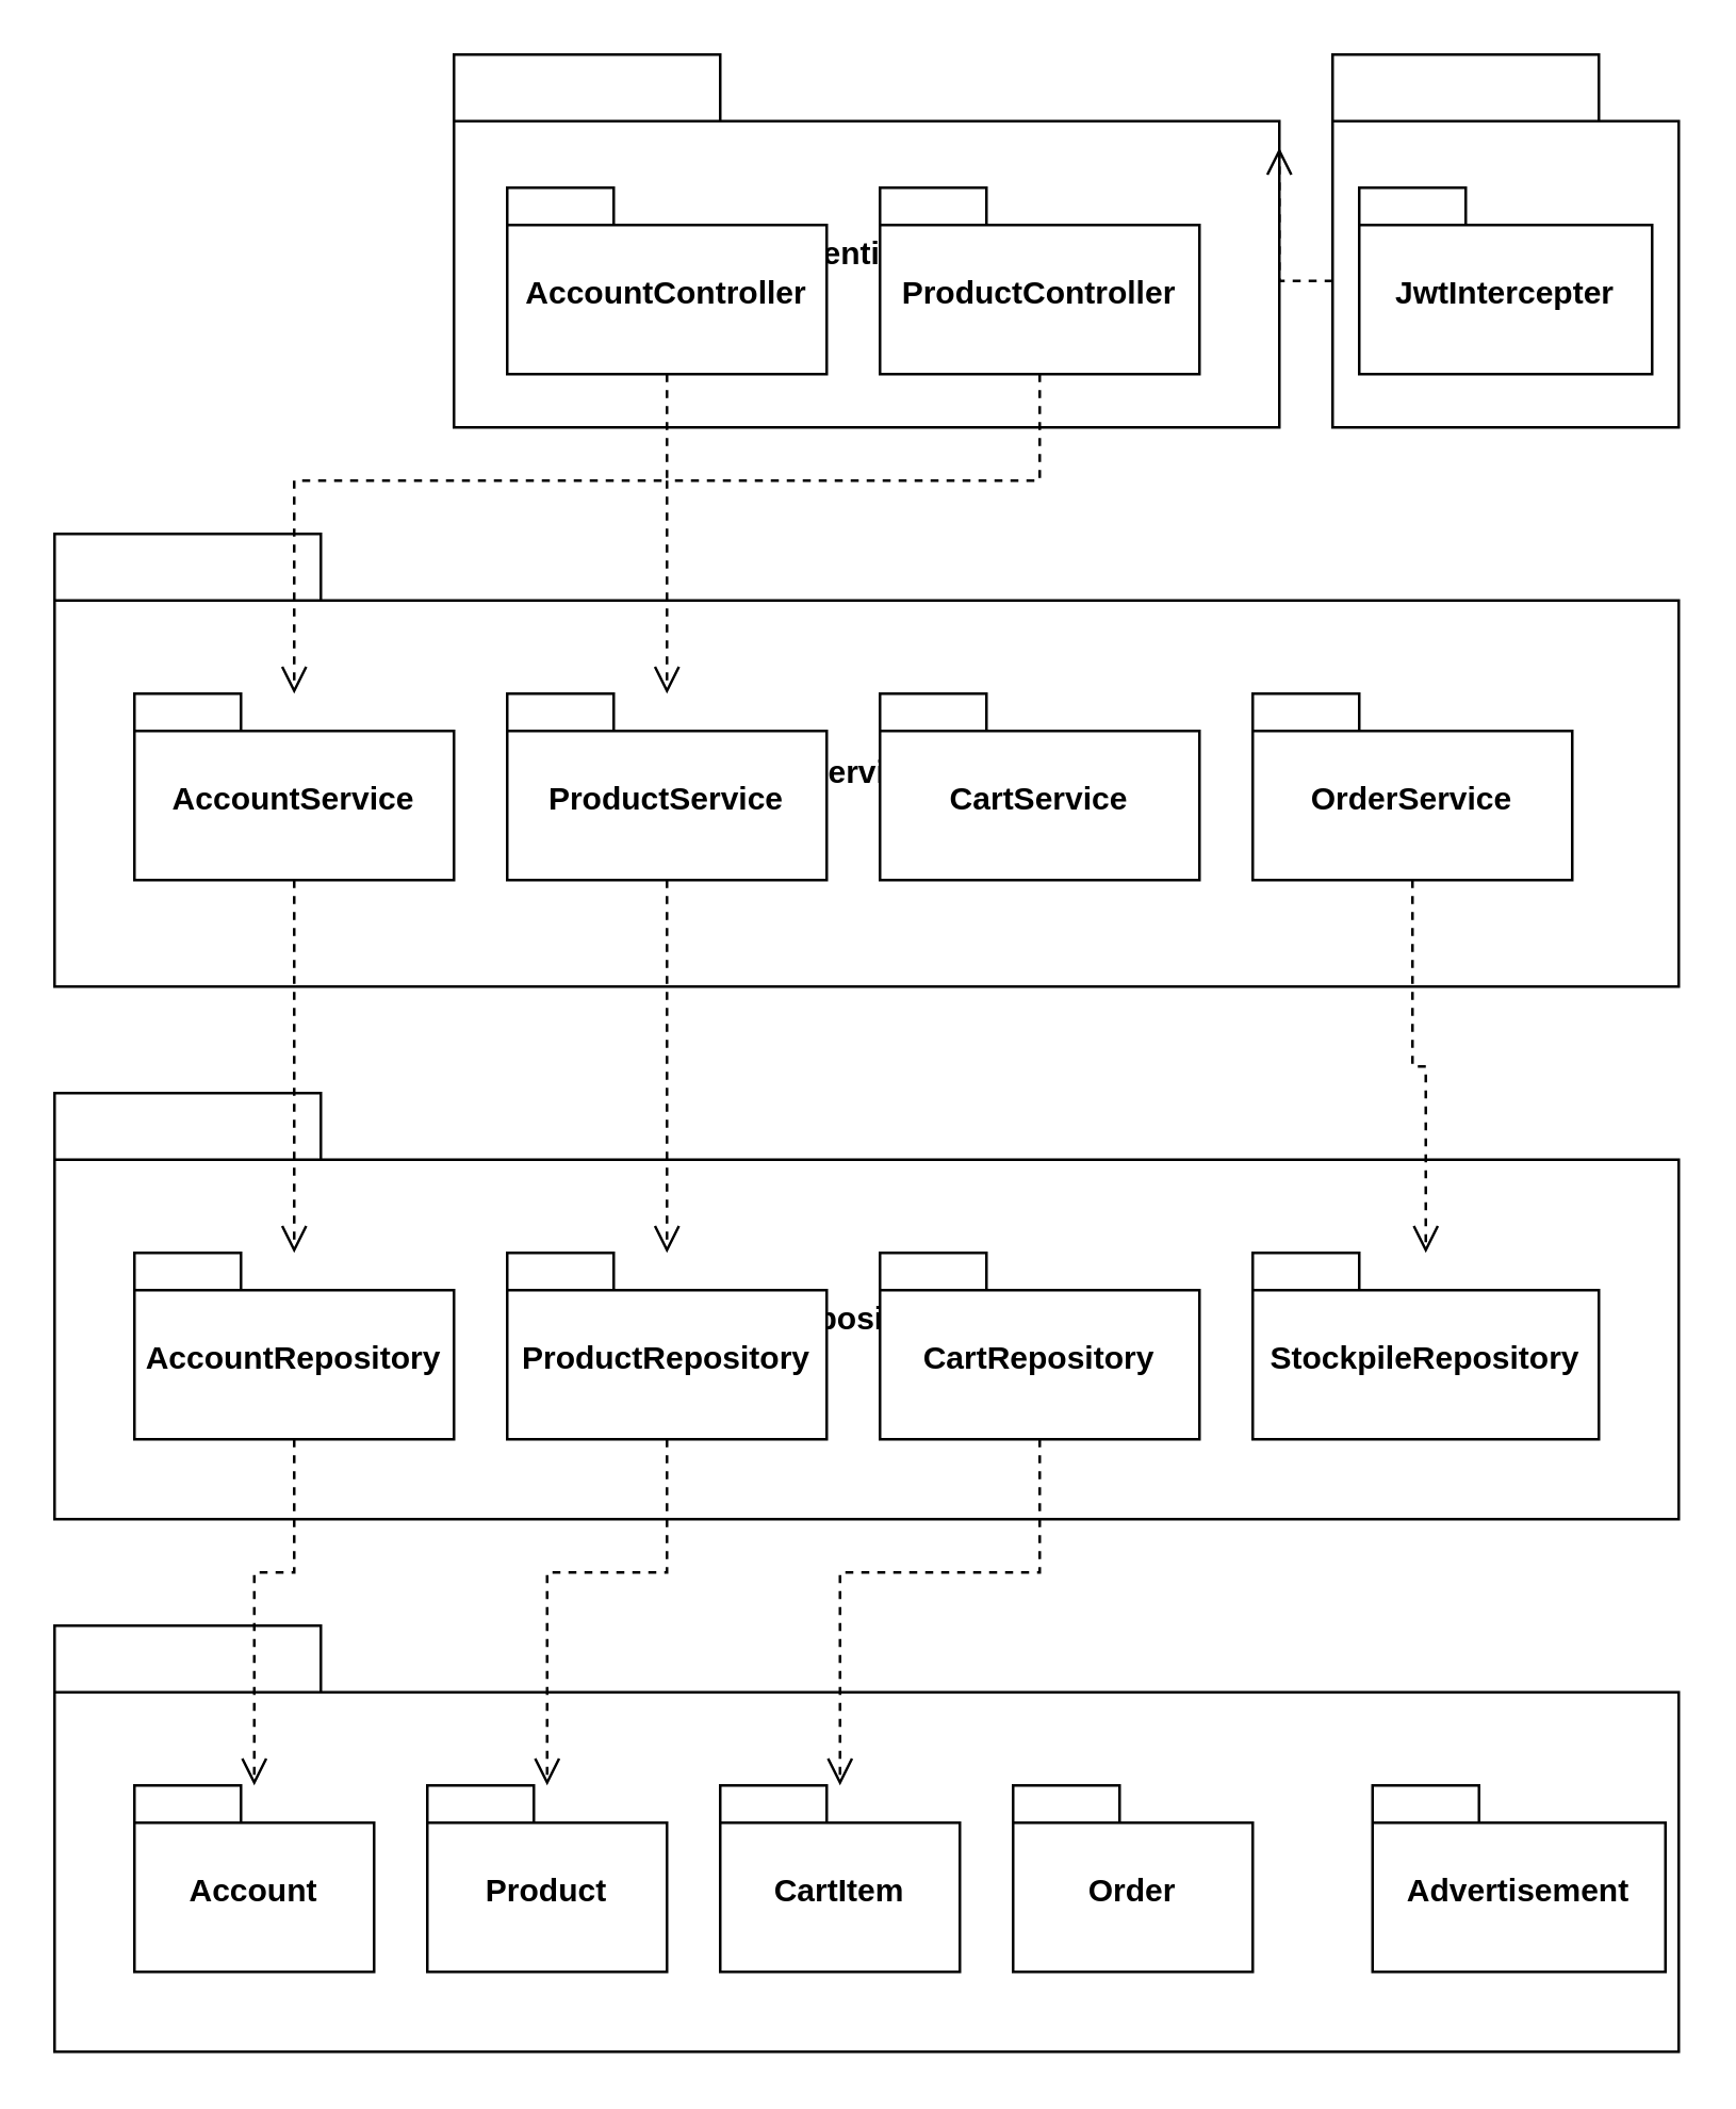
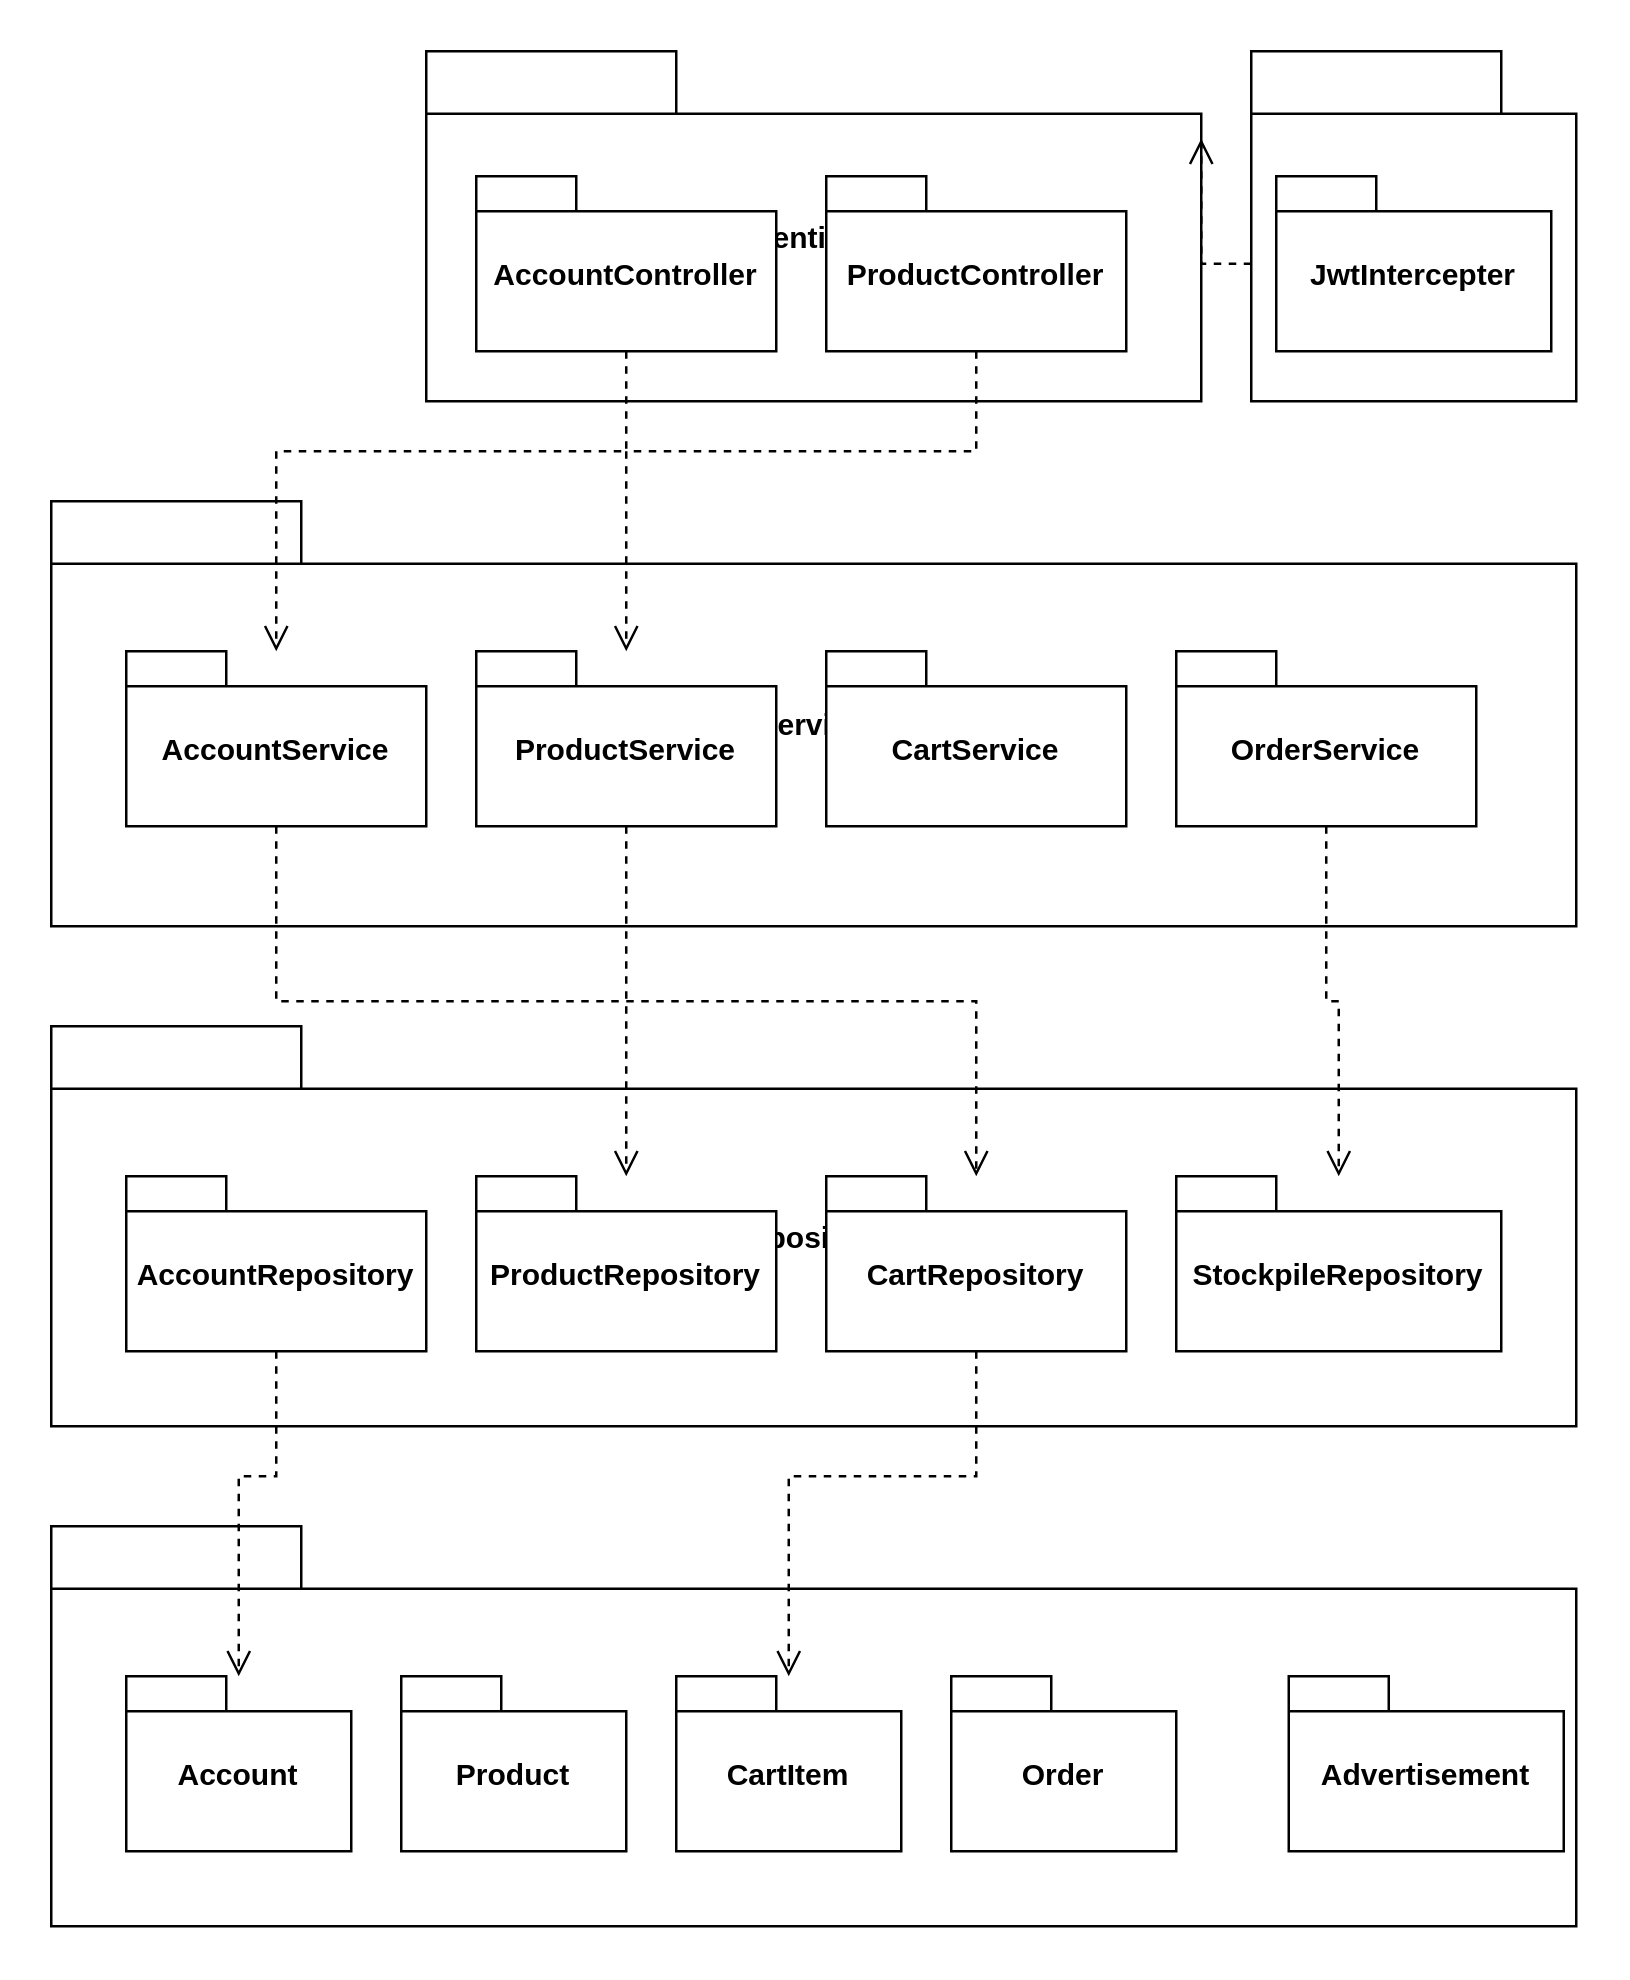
- <mxCell id="25" style="edgeStyle=orthogonalEdgeStyle;rounded=0;orthogonalLoop=1;jettySize=auto;html=1;exitX=0.5;exitY=1;exitDx=0;exitDy=0;exitPerimeter=0;entryX=0.5;entryY=0;entryDx=0;entryDy=0;entryPerimeter=0;strokeWidth=1;endArrow=open;endFill=0;endSize=8;dashed=1;" edge="1" parent="1" source="6" target="11"><mxGeometry relative="1" as="geometry" /></mxCell>
+ <mxCell id="25" style="edgeStyle=orthogonalEdgeStyle;rounded=0;orthogonalLoop=1;jettySize=auto;html=1;exitX=0.5;exitY=1;exitDx=0;exitDy=0;exitPerimeter=0;strokeWidth=1;endArrow=open;endFill=0;endSize=8;dashed=1;" edge="1" parent="1" source="6" target="13"><mxGeometry relative="1" as="geometry" /></mxCell>
- <mxCell id="29" style="edgeStyle=orthogonalEdgeStyle;rounded=0;orthogonalLoop=1;jettySize=auto;html=1;exitX=0.5;exitY=1;exitDx=0;exitDy=0;exitPerimeter=0;entryX=0.5;entryY=0;entryDx=0;entryDy=0;entryPerimeter=0;strokeWidth=1;endArrow=open;endFill=0;endSize=8;dashed=1;" edge="1" parent="1" source="12" target="17"><mxGeometry relative="1" as="geometry"><Array as="points"><mxPoint x="250" y="590" /><mxPoint x="205" y="590" /></Array></mxGeometry></mxCell>
